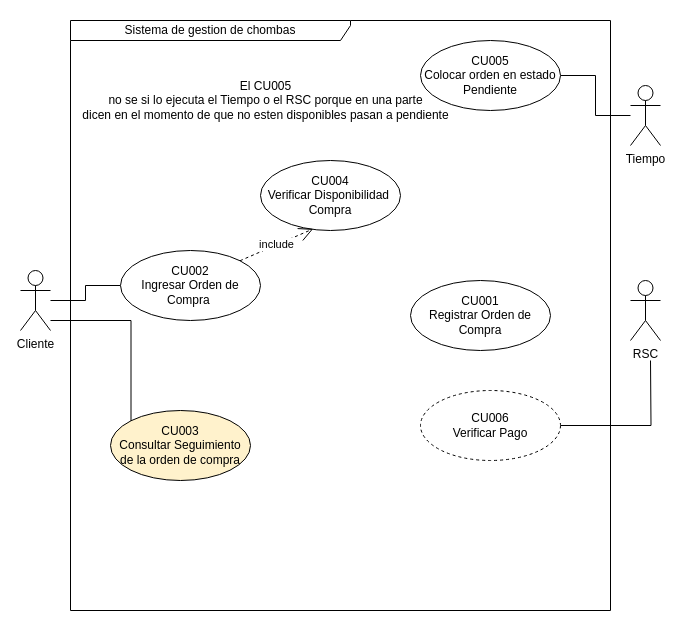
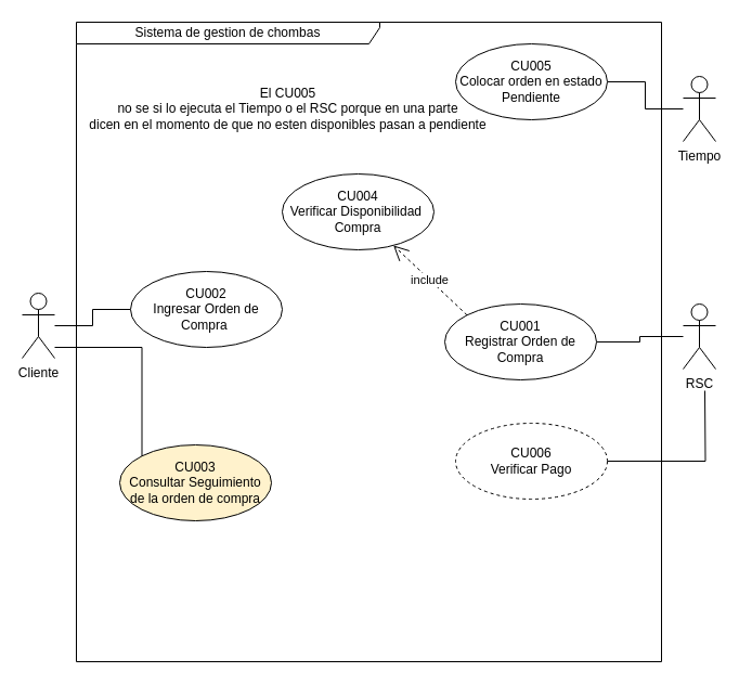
- <mxCell id="14" value="Tiempo" style="shape=umlActor;verticalLabelPosition=bottom;verticalAlign=top;html=1;" vertex="1" parent="1"><mxGeometry x="630" y="85" width="30" height="60" as="geometry" /></mxCell>
+ <mxCell id="14" value="Tiempo" style="shape=umlActor;verticalLabelPosition=bottom;verticalAlign=top;html=1;" vertex="1" parent="1"><mxGeometry x="630" y="70" width="30" height="60" as="geometry" /></mxCell>
- <mxCell id="11" value="include" style="endArrow=open;endSize=12;dashed=1;html=1;rounded=0;exitX=1;exitY=0;exitDx=0;exitDy=0;entryX=0.376;entryY=0.977;entryDx=0;entryDy=0;entryPerimeter=0;" edge="1" parent="1" source="10" target="6"><mxGeometry width="160" relative="1" as="geometry"><mxPoint x="451" y="200" as="sourcePoint" /><mxPoint x="385" y="188" as="targetPoint" /></mxGeometry></mxCell>
+ <mxCell id="7" value="include" style="endArrow=open;endSize=12;dashed=1;html=1;rounded=0;exitX=0;exitY=0;exitDx=0;exitDy=0;" edge="1" parent="1" source="5" target="6"><mxGeometry width="160" relative="1" as="geometry"><mxPoint x="270" y="310" as="sourcePoint" /><mxPoint x="430" y="310" as="targetPoint" /></mxGeometry></mxCell>
+ <mxCell id="4" style="edgeStyle=orthogonalEdgeStyle;rounded=0;orthogonalLoop=1;jettySize=auto;html=1;endArrow=none;endFill=0;" edge="1" parent="1" source="5" target="3"><mxGeometry relative="1" as="geometry" /></mxCell>
